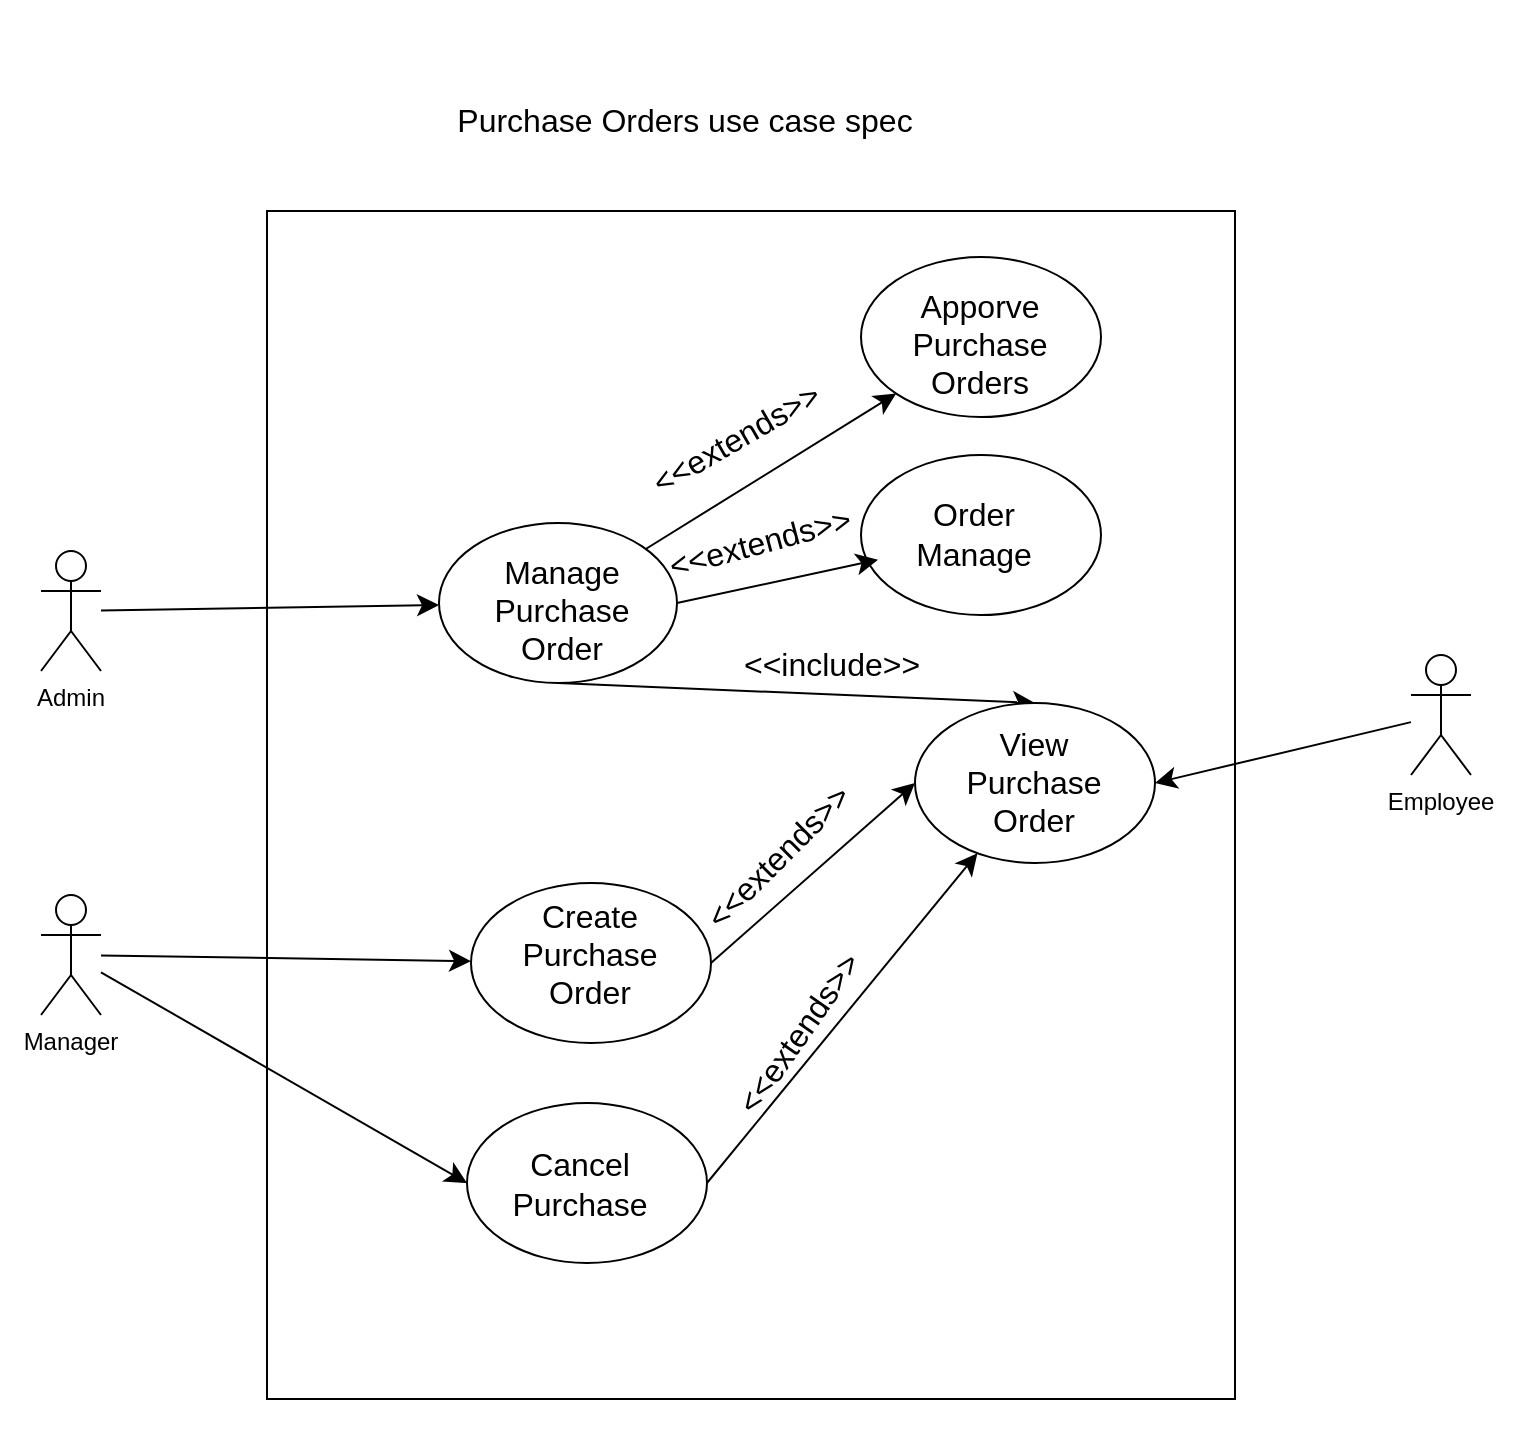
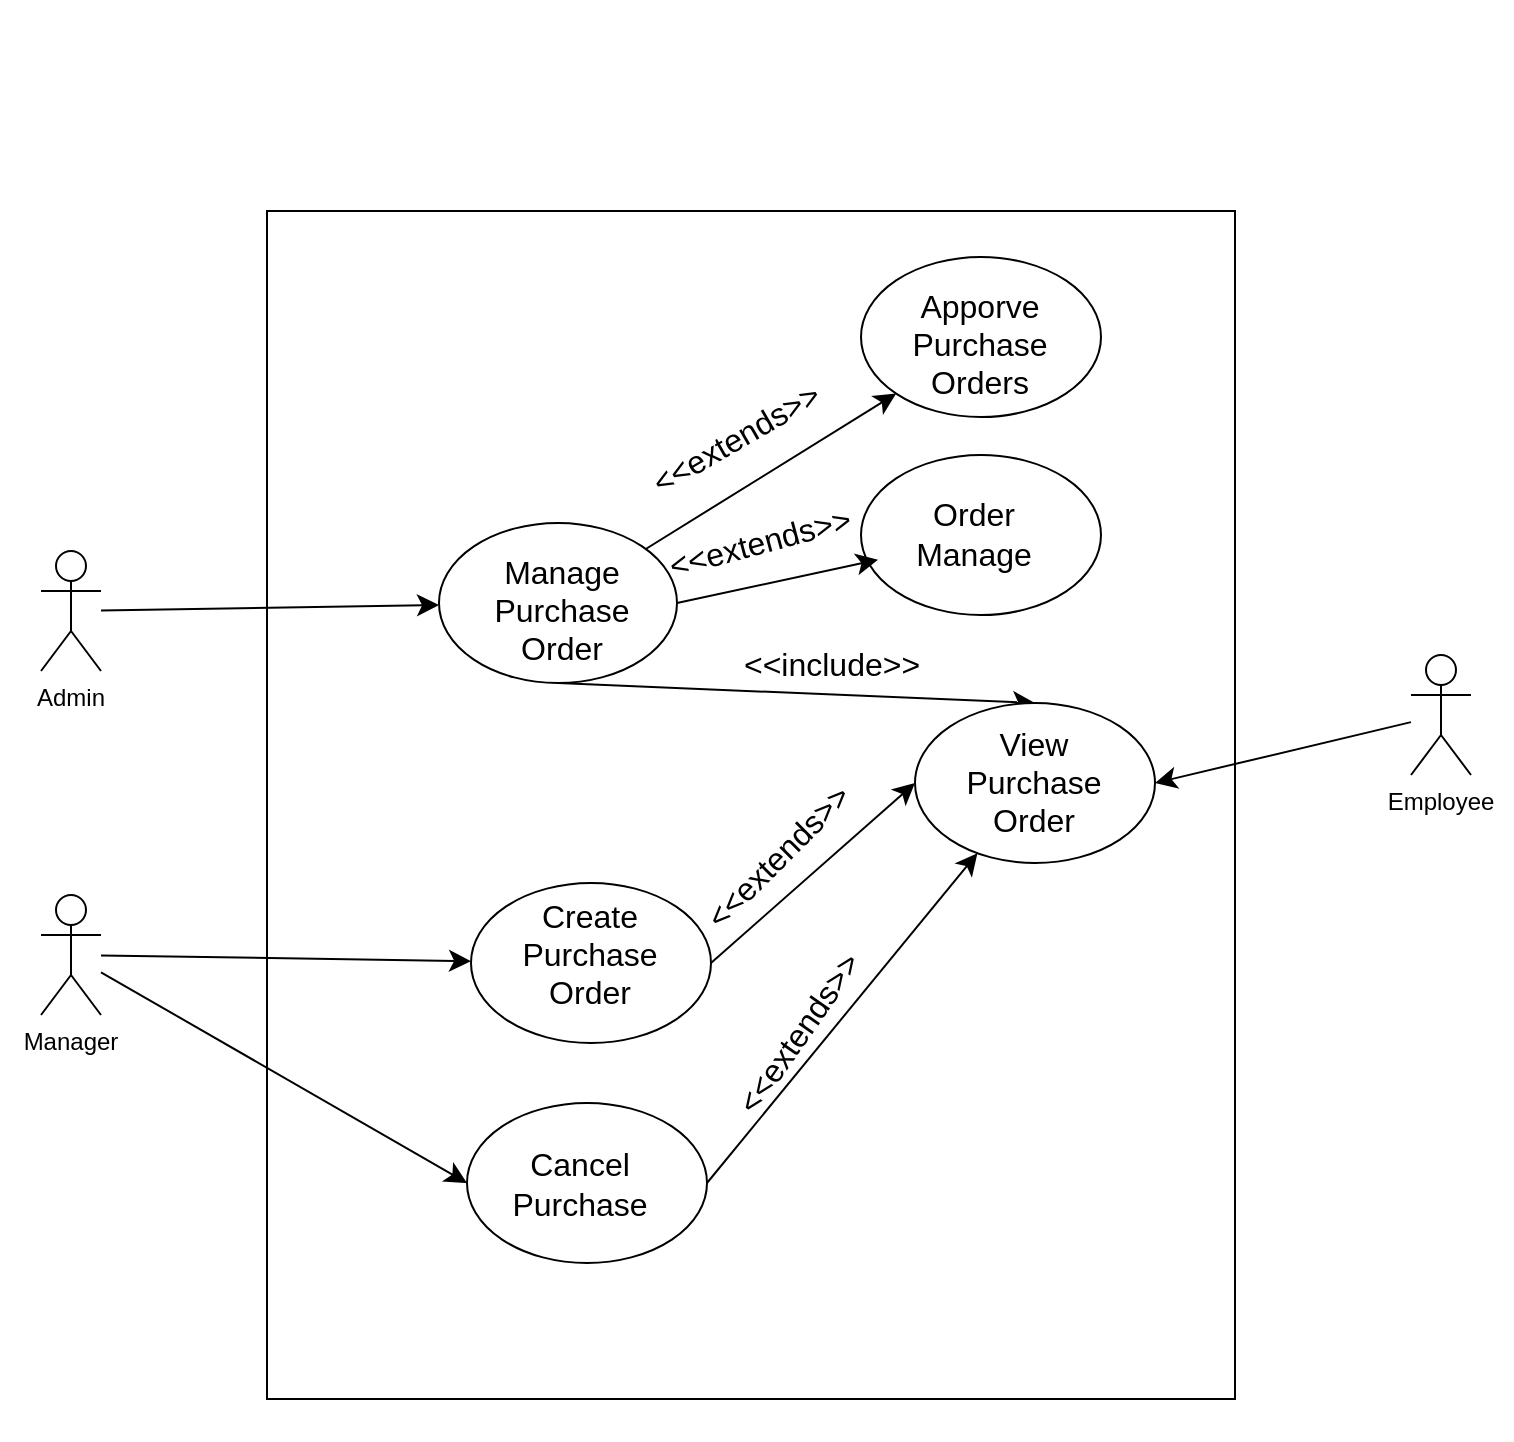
- <mxCell id="32" value="Purchase Orders use case spec" style="text;html=1;align=center;verticalAlign=middle;whiteSpace=wrap;rounded=0;fontSize=16;" vertex="1" parent="1"><mxGeometry x="214" y="20" width="257" height="79" as="geometry" /></mxCell>
